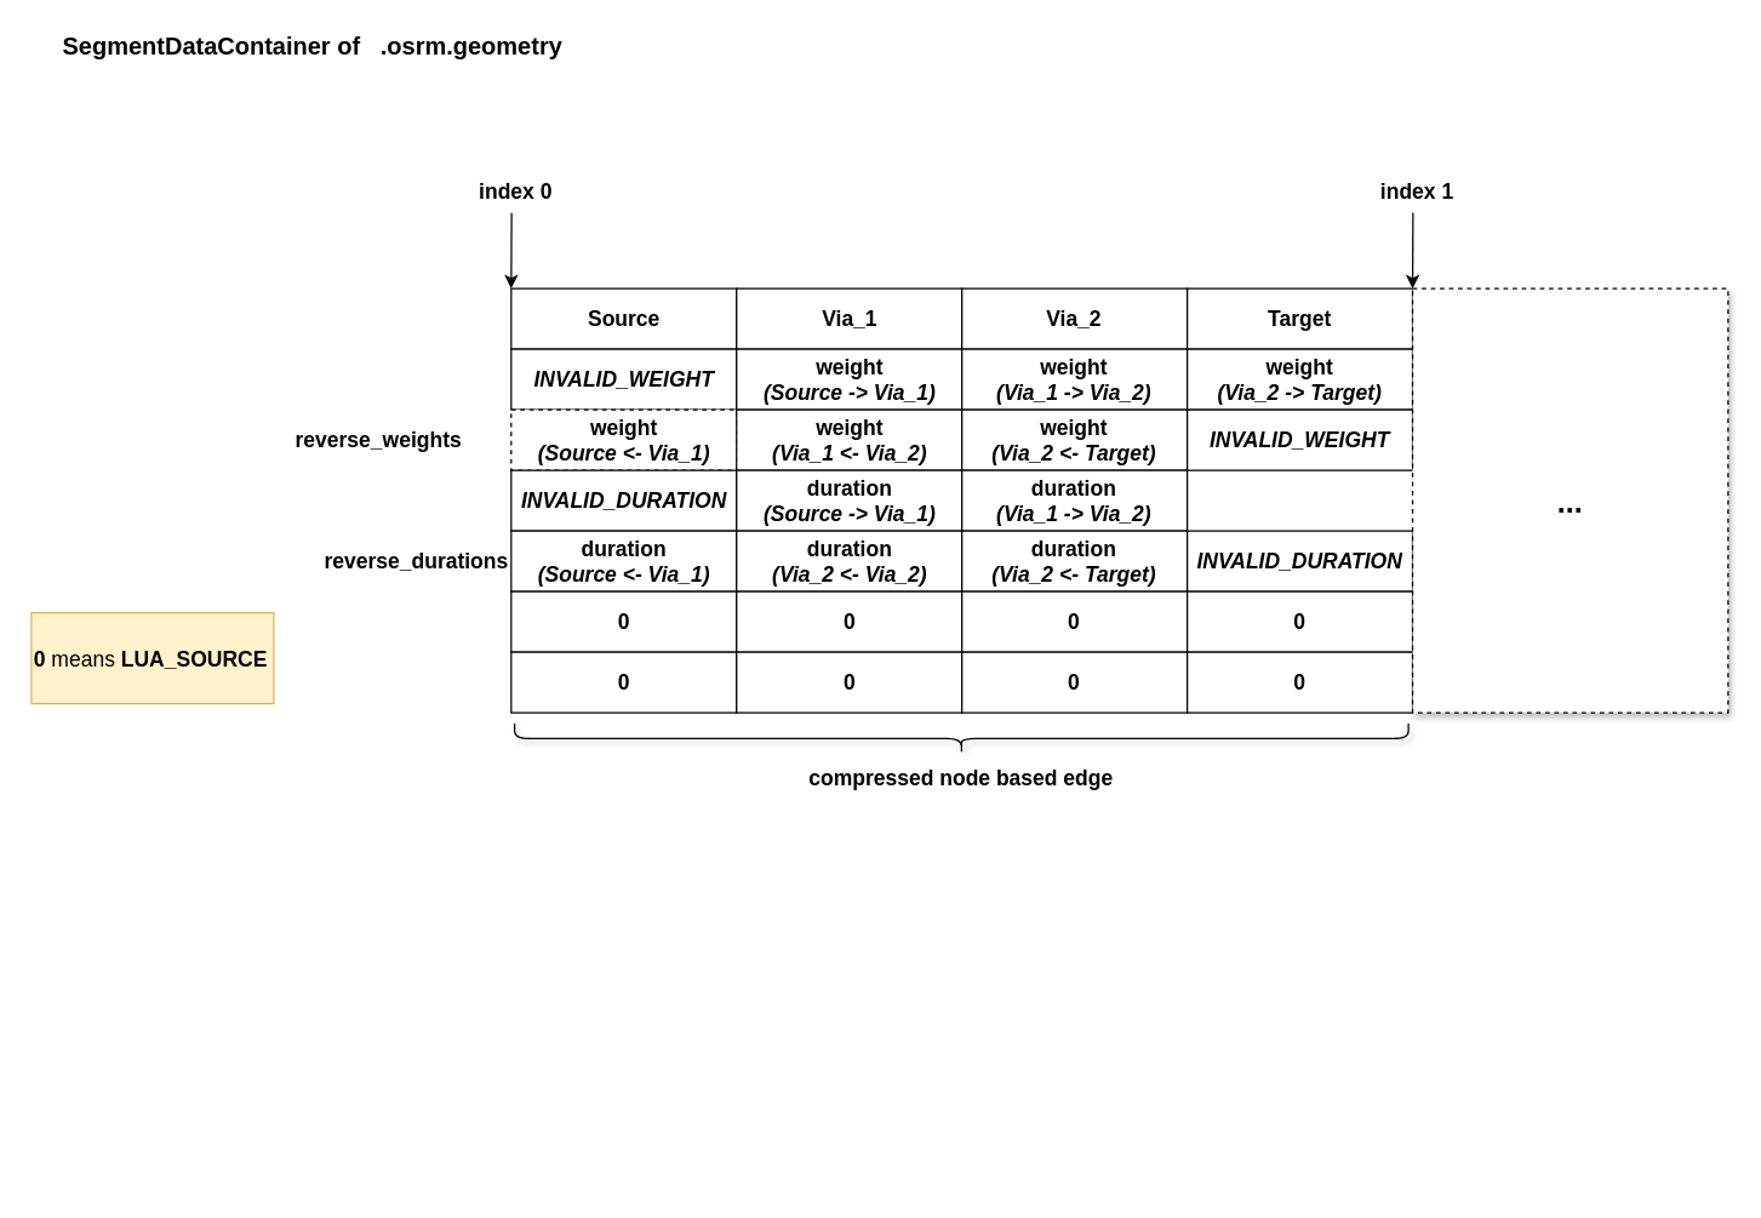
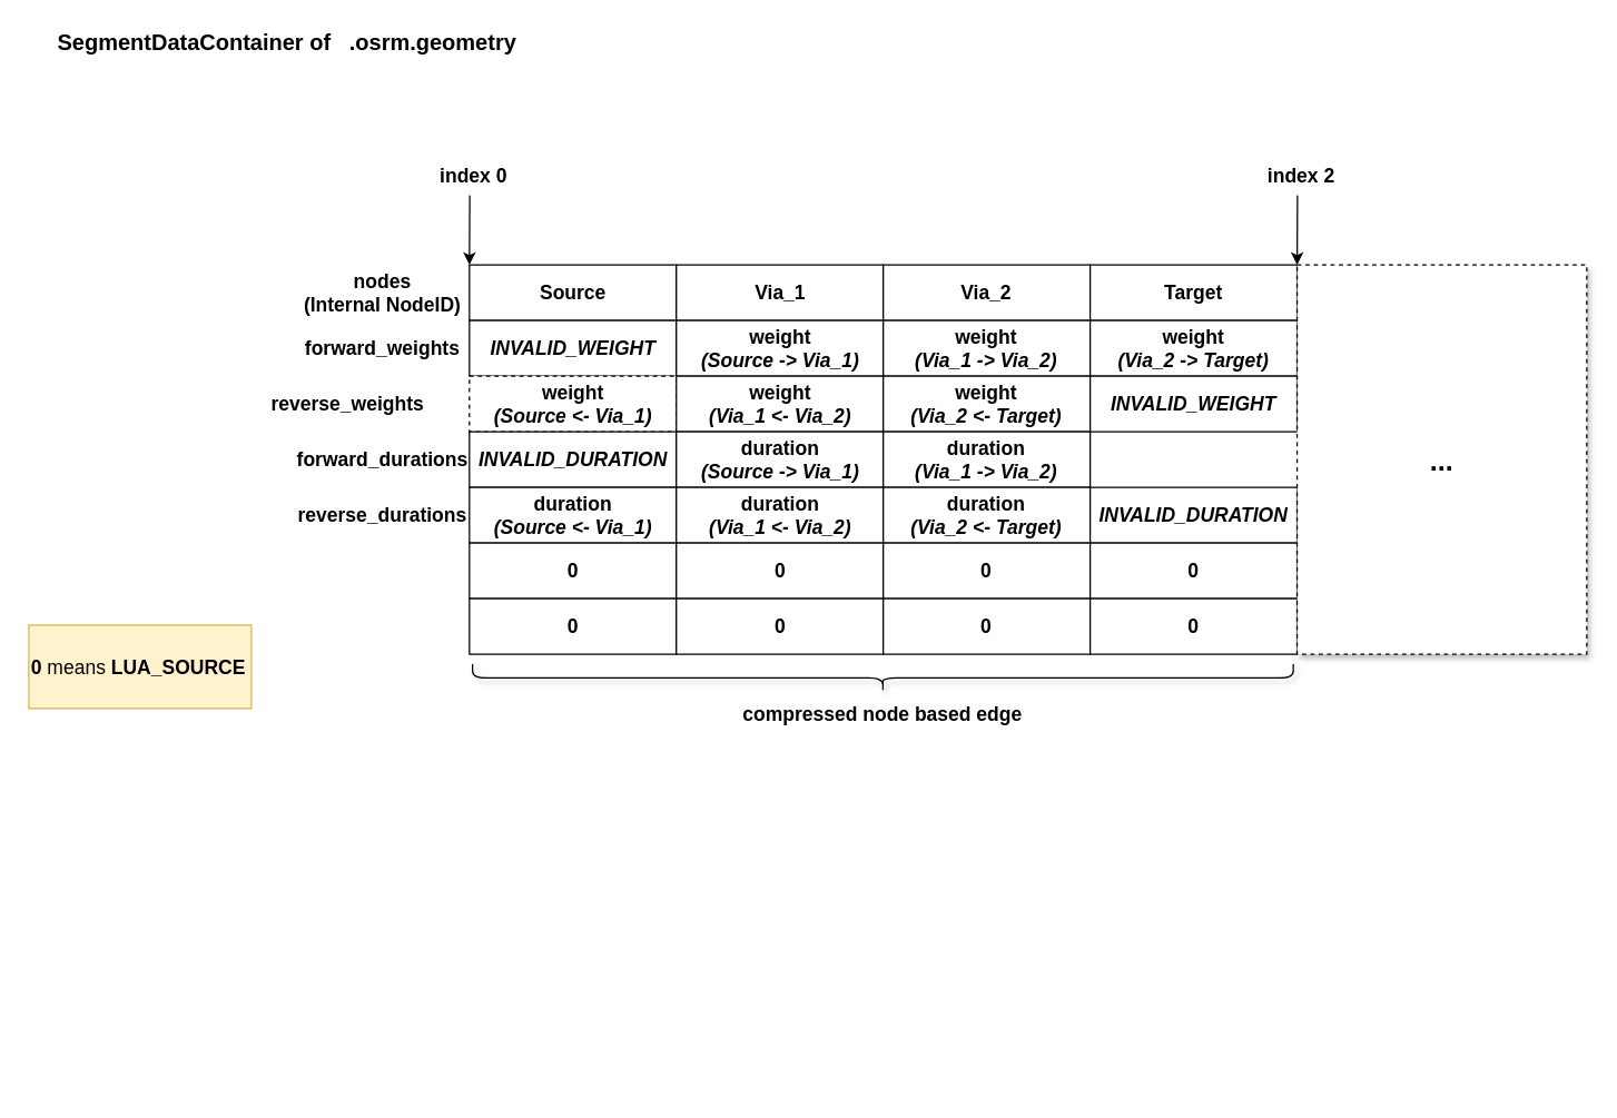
- <mxCell id="39" value="&lt;b&gt;index 1&lt;br&gt;&lt;/b&gt;" style="text;html=1;strokeColor=none;fillColor=none;align=center;verticalAlign=middle;whiteSpace=wrap;rounded=0;fontSize=14;" vertex="1" parent="1"><mxGeometry x="895" y="110" width="80" height="32.5" as="geometry" /></mxCell>
+ <mxCell id="39" value="&lt;b&gt;index 2&lt;br&gt;&lt;/b&gt;" style="text;html=1;strokeColor=none;fillColor=none;align=center;verticalAlign=middle;whiteSpace=wrap;rounded=0;fontSize=14;" vertex="1" parent="1"><mxGeometry x="895" y="110" width="80" height="32.5" as="geometry" /></mxCell>
+ <mxCell id="4" value="&lt;b&gt;nodes&lt;br&gt;(Internal NodeID)&lt;/b&gt;&lt;b&gt;&lt;br&gt;&lt;/b&gt;" style="text;html=1;strokeColor=none;fillColor=none;align=center;verticalAlign=middle;whiteSpace=wrap;rounded=0;fontSize=14;" vertex="1" parent="1"><mxGeometry x="215.5" y="193.75" width="116.5" height="32.5" as="geometry" /></mxCell>
+ <mxCell id="5" value="&lt;b&gt;forward_weights&lt;br&gt;&lt;/b&gt;" style="text;html=1;strokeColor=none;fillColor=none;align=center;verticalAlign=middle;whiteSpace=wrap;rounded=0;fontSize=14;" vertex="1" parent="1"><mxGeometry x="215.5" y="233.75" width="116.5" height="32.5" as="geometry" /></mxCell>
+ <mxCell id="7" value="&lt;b&gt;forward_durations&lt;br&gt;&lt;/b&gt;" style="text;html=1;strokeColor=none;fillColor=none;align=center;verticalAlign=middle;whiteSpace=wrap;rounded=0;fontSize=14;" vertex="1" parent="1"><mxGeometry x="215.5" y="313.75" width="116.5" height="32.5" as="geometry" /></mxCell>
- <mxCell id="24" value="&lt;b style=&quot;font-size: 14px&quot;&gt;duration&lt;/b&gt;&lt;b style=&quot;font-size: 14px&quot;&gt;&lt;br&gt;&lt;i&gt;(&lt;/i&gt;&lt;/b&gt;&lt;b style=&quot;font-size: 14px&quot;&gt;&lt;i&gt;Via_2&amp;nbsp;&lt;/i&gt;&lt;/b&gt;&lt;b style=&quot;font-size: 14px&quot;&gt;&lt;i&gt;&amp;lt;- Via_2)&lt;/i&gt;&lt;/b&gt;" style="rounded=0;whiteSpace=wrap;html=1;" vertex="1" parent="1"><mxGeometry x="485.5" y="350" width="148.75" height="40" as="geometry" /></mxCell>
+ <mxCell id="24" value="&lt;b style=&quot;font-size: 14px&quot;&gt;duration&lt;/b&gt;&lt;b style=&quot;font-size: 14px&quot;&gt;&lt;br&gt;&lt;i&gt;(&lt;/i&gt;&lt;/b&gt;&lt;b style=&quot;font-size: 14px&quot;&gt;&lt;i&gt;Via_1&amp;nbsp;&lt;/i&gt;&lt;/b&gt;&lt;b style=&quot;font-size: 14px&quot;&gt;&lt;i&gt;&amp;lt;- Via_2)&lt;/i&gt;&lt;/b&gt;" style="rounded=0;whiteSpace=wrap;html=1;" vertex="1" parent="1"><mxGeometry x="485.5" y="350" width="148.75" height="40" as="geometry" /></mxCell>
- <mxCell id="35" value="&lt;span style=&quot;font-size: 14px&quot;&gt;0 &lt;span style=&quot;font-weight: normal&quot;&gt;means &lt;/span&gt;LUA_SOURCE&lt;/span&gt;&lt;span style=&quot;font-size: 14px ; font-weight: 400&quot;&gt;&lt;br&gt;&lt;/span&gt;" style="text;html=1;strokeColor=#d6b656;fillColor=#fff2cc;align=left;verticalAlign=middle;whiteSpace=wrap;rounded=0;fontSize=16;fontStyle=1" vertex="1" parent="1"><mxGeometry x="20" y="404" width="160" height="60" as="geometry" /></mxCell>
+ <mxCell id="35" value="&lt;span style=&quot;font-size: 14px&quot;&gt;0 &lt;span style=&quot;font-weight: normal&quot;&gt;means &lt;/span&gt;LUA_SOURCE&lt;/span&gt;&lt;span style=&quot;font-size: 14px ; font-weight: 400&quot;&gt;&lt;br&gt;&lt;/span&gt;" style="text;html=1;strokeColor=#d6b656;fillColor=#fff2cc;align=left;verticalAlign=middle;whiteSpace=wrap;rounded=0;fontSize=16;fontStyle=1" vertex="1" parent="1"><mxGeometry x="20" y="449" width="160" height="60" as="geometry" /></mxCell>
